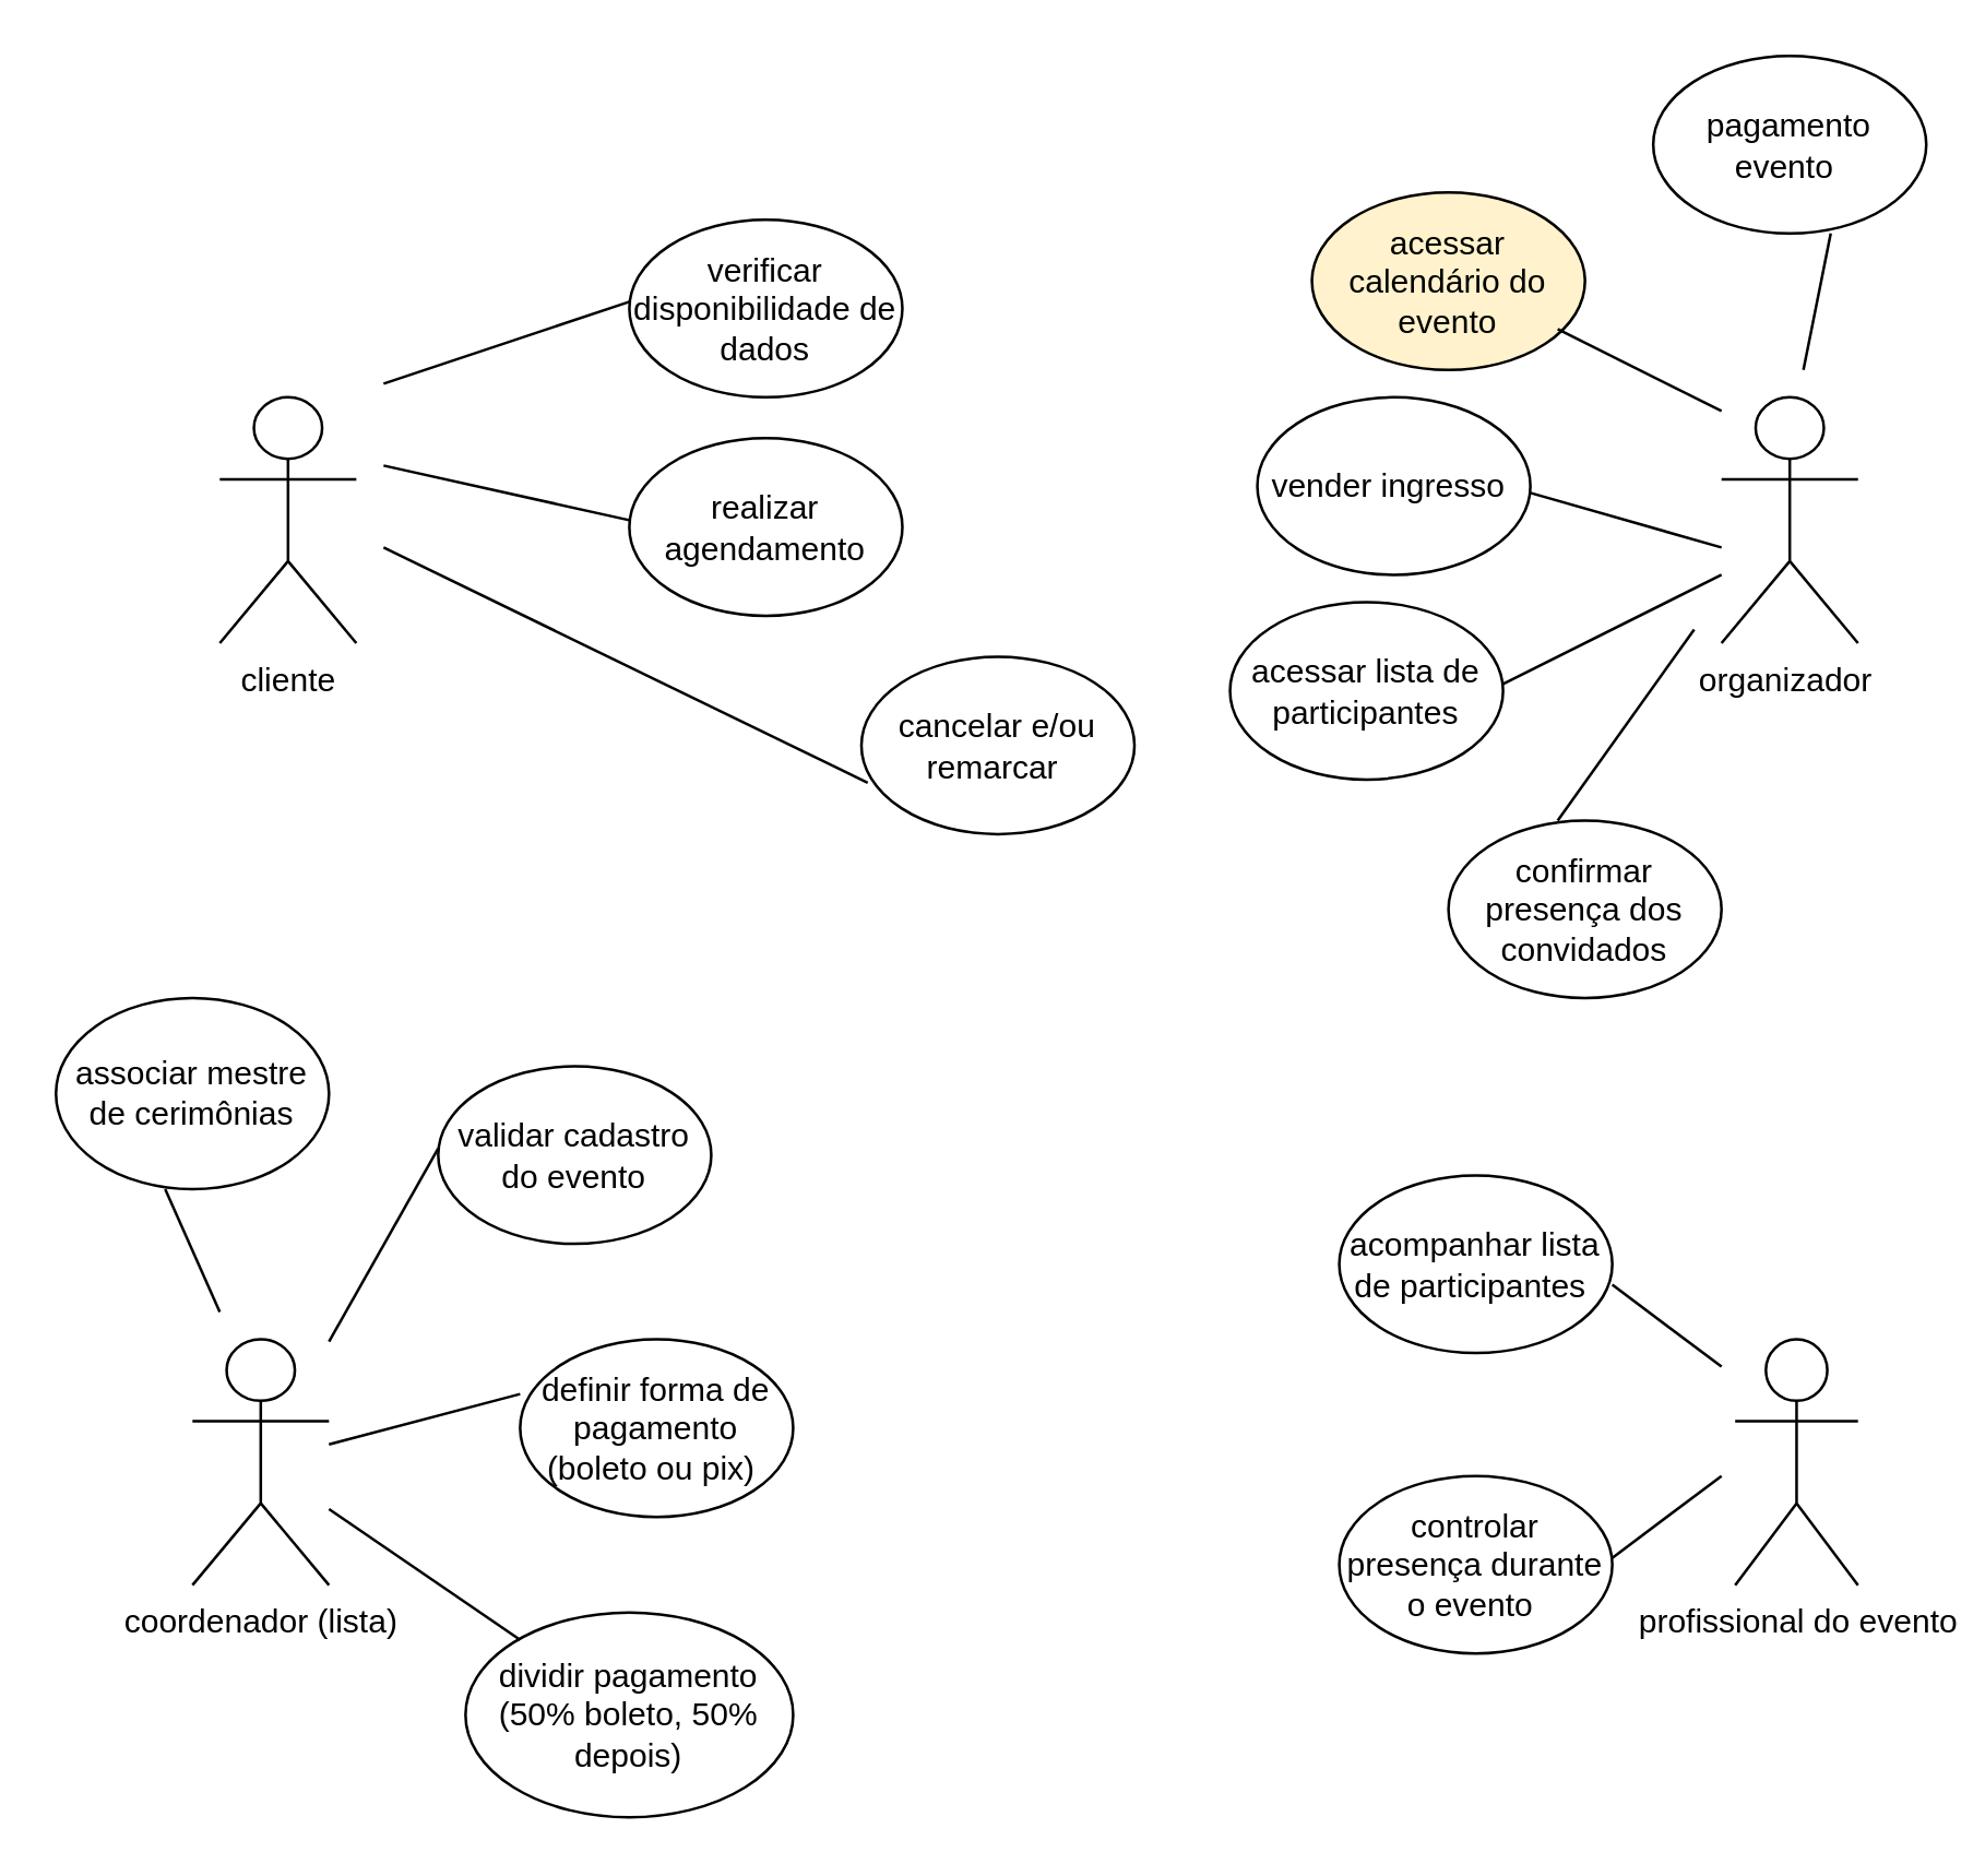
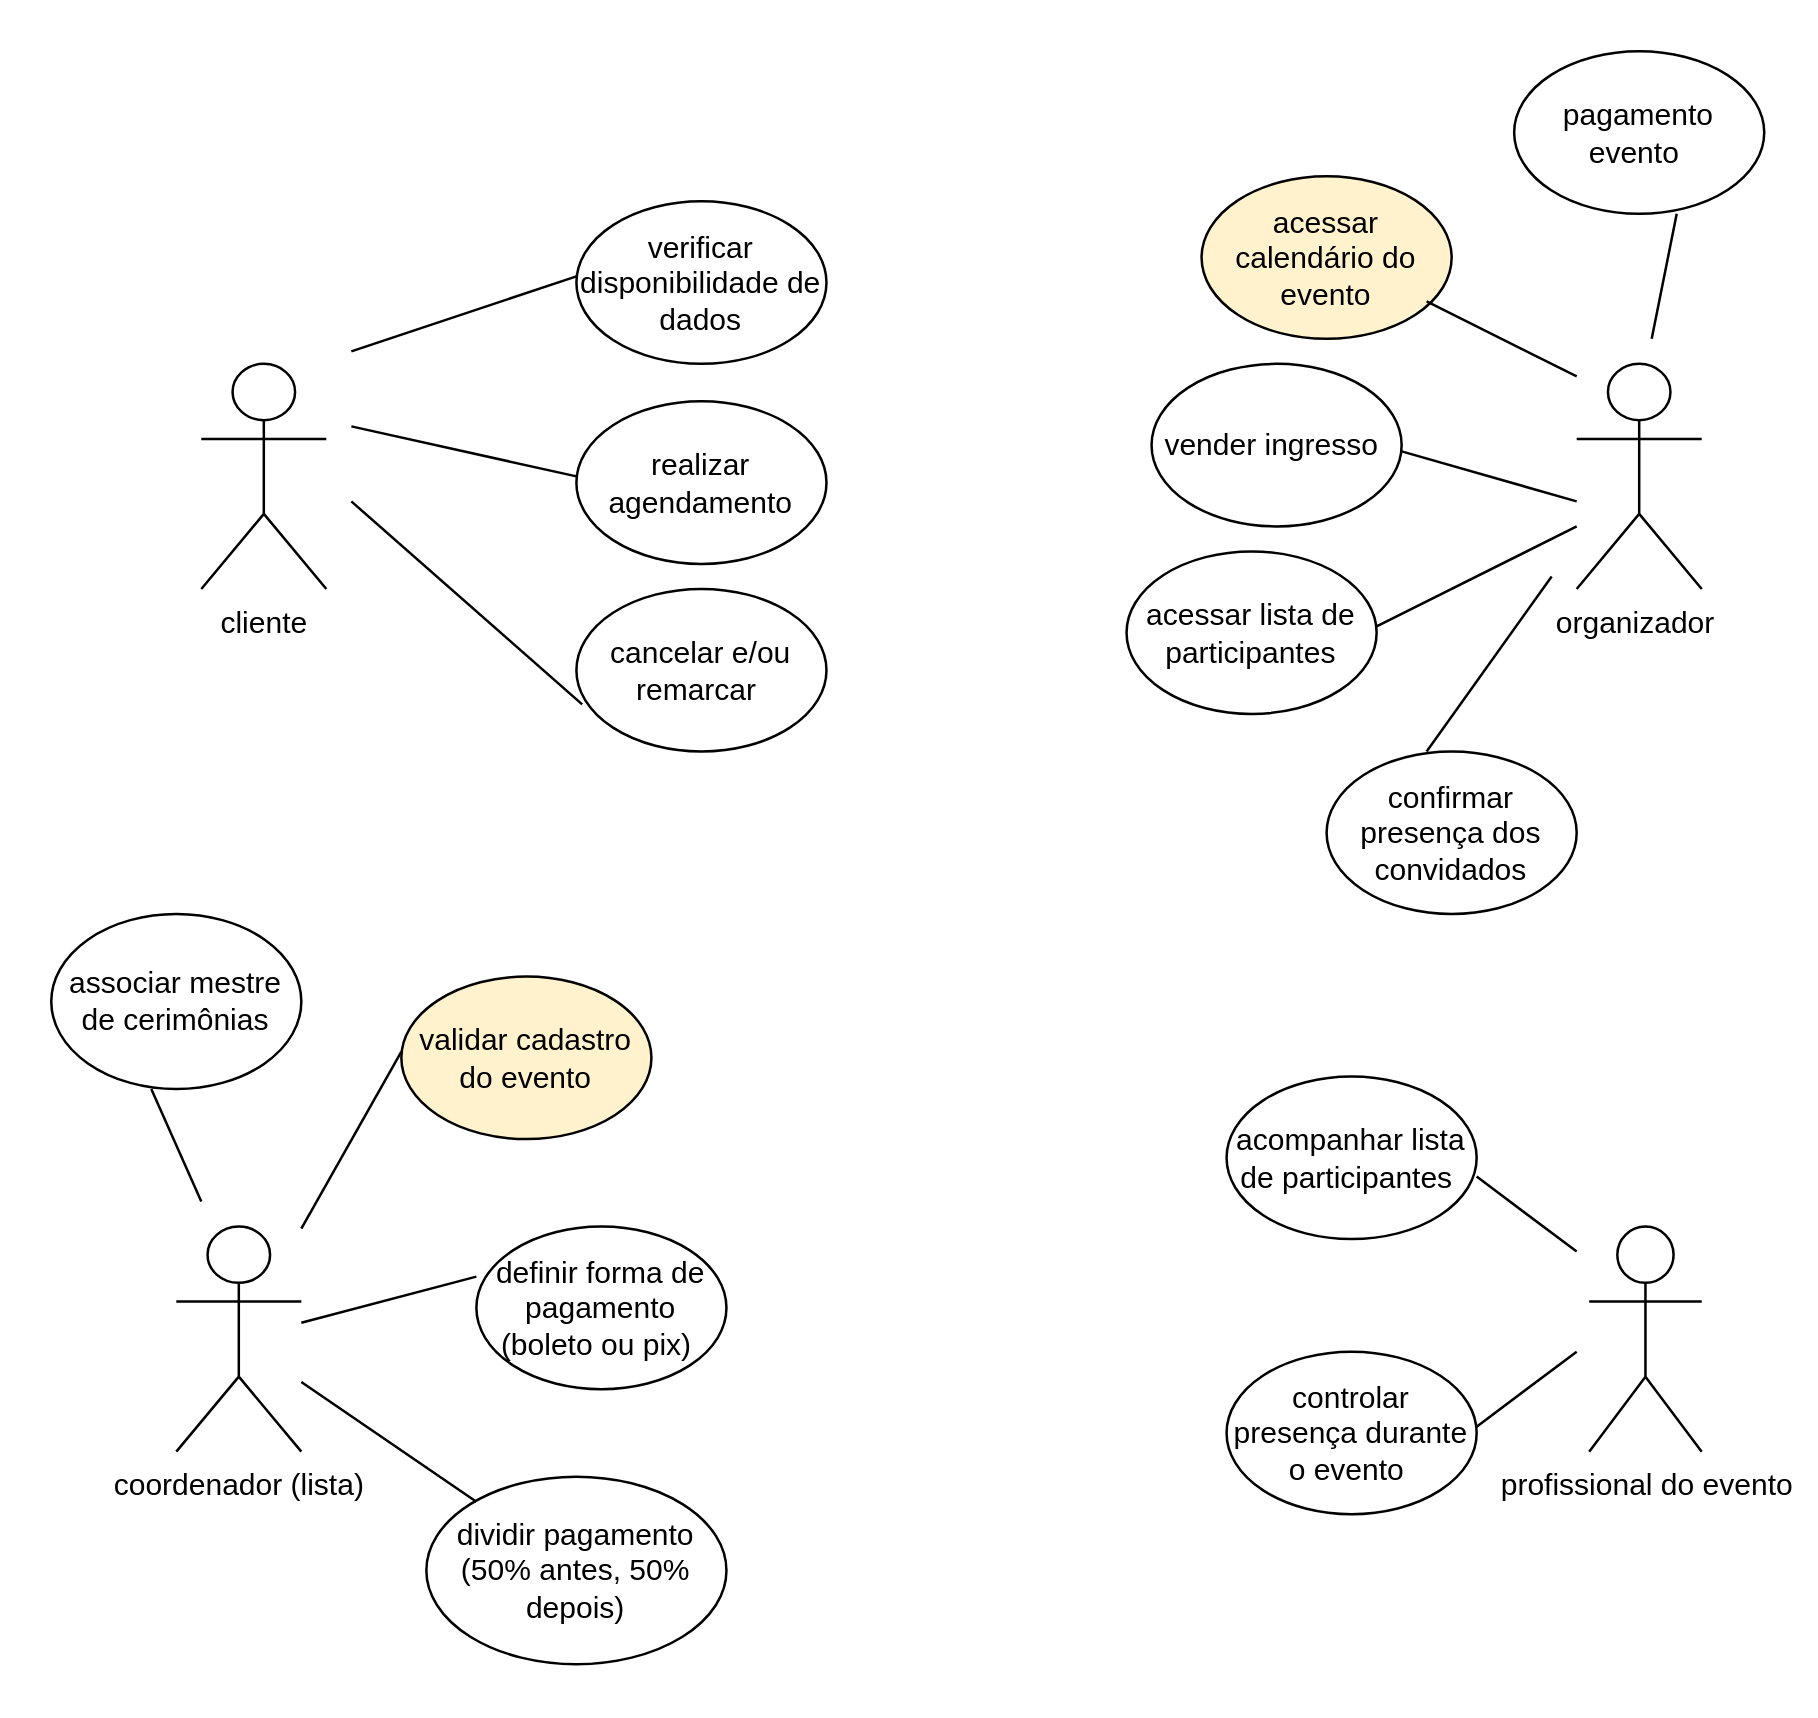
- <mxCell id="5" value="&lt;font style=&quot;vertical-align: inherit;&quot;&gt;&lt;font style=&quot;vertical-align: inherit;&quot;&gt;&lt;font style=&quot;vertical-align: inherit;&quot;&gt;&lt;font style=&quot;vertical-align: inherit;&quot;&gt;&lt;font style=&quot;vertical-align: inherit;&quot;&gt;&lt;font style=&quot;vertical-align: inherit;&quot;&gt;cancelar e/ou remarcar&amp;nbsp;&lt;/font&gt;&lt;/font&gt;&lt;/font&gt;&lt;/font&gt;&lt;/font&gt;&lt;/font&gt;" style="ellipse;whiteSpace=wrap;html=1;" vertex="1" parent="1"><mxGeometry x="315" y="240" width="100" height="65" as="geometry" /></mxCell>
+ <mxCell id="5" value="&lt;font style=&quot;vertical-align: inherit;&quot;&gt;&lt;font style=&quot;vertical-align: inherit;&quot;&gt;&lt;font style=&quot;vertical-align: inherit;&quot;&gt;&lt;font style=&quot;vertical-align: inherit;&quot;&gt;&lt;font style=&quot;vertical-align: inherit;&quot;&gt;&lt;font style=&quot;vertical-align: inherit;&quot;&gt;cancelar e/ou remarcar&amp;nbsp;&lt;/font&gt;&lt;/font&gt;&lt;/font&gt;&lt;/font&gt;&lt;/font&gt;&lt;/font&gt;" style="ellipse;whiteSpace=wrap;html=1;" vertex="1" parent="1"><mxGeometry x="230" y="235" width="100" height="65" as="geometry" /></mxCell>
- <mxCell id="16" value="&lt;font style=&quot;vertical-align: inherit;&quot;&gt;&lt;font style=&quot;vertical-align: inherit;&quot;&gt;validar cadastro do evento&lt;/font&gt;&lt;/font&gt;" style="ellipse;whiteSpace=wrap;html=1;" vertex="1" parent="1"><mxGeometry x="160" y="390" width="100" height="65" as="geometry" /></mxCell>
+ <mxCell id="16" value="&lt;font style=&quot;vertical-align: inherit;&quot;&gt;&lt;font style=&quot;vertical-align: inherit;&quot;&gt;validar cadastro do evento&lt;/font&gt;&lt;/font&gt;" style="ellipse;whiteSpace=wrap;html=1;fillColor=#fff2cc;" vertex="1" parent="1"><mxGeometry x="160" y="390" width="100" height="65" as="geometry" /></mxCell>
- <mxCell id="18" value="&lt;font style=&quot;vertical-align: inherit;&quot;&gt;&lt;font style=&quot;vertical-align: inherit;&quot;&gt;dividir pagamento (50% boleto, 50% depois)&lt;/font&gt;&lt;/font&gt;" style="ellipse;whiteSpace=wrap;html=1;" vertex="1" parent="1"><mxGeometry x="170" y="590" width="120" height="75" as="geometry" /></mxCell>
+ <mxCell id="18" value="&lt;font style=&quot;vertical-align: inherit;&quot;&gt;&lt;font style=&quot;vertical-align: inherit;&quot;&gt;dividir pagamento (50% antes, 50% depois)&lt;/font&gt;&lt;/font&gt;" style="ellipse;whiteSpace=wrap;html=1;" vertex="1" parent="1"><mxGeometry x="170" y="590" width="120" height="75" as="geometry" /></mxCell>
